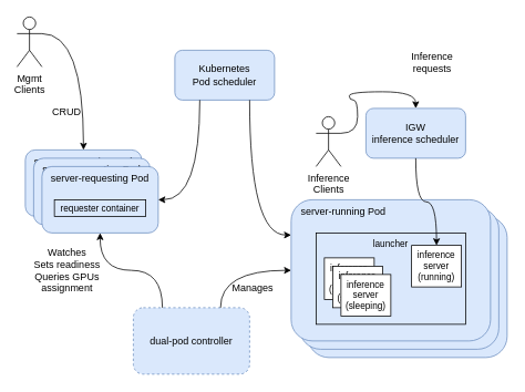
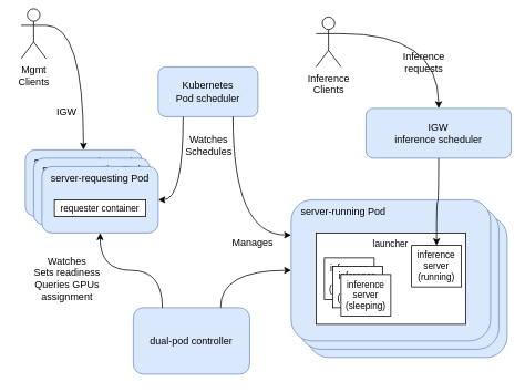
- <mxCell id="16" value="Mgmt&lt;div&gt;&lt;div&gt;Clients&lt;/div&gt;&lt;/div&gt;" style="shape=umlActor;verticalLabelPosition=bottom;verticalAlign=top;html=1;outlineConnect=0;" parent="1" vertex="1"><mxGeometry x="20" y="20" width="30" height="60" as="geometry" /></mxCell>
+ <mxCell id="16" value="Mgmt&lt;div&gt;&lt;div&gt;Clients&lt;/div&gt;&lt;/div&gt;" style="shape=umlActor;verticalLabelPosition=bottom;verticalAlign=top;html=1;outlineConnect=0;" parent="1" vertex="1"><mxGeometry x="25" y="10" width="30" height="60" as="geometry" /></mxCell>
- <mxCell id="24" value="Inference requests" style="text;html=1;align=center;verticalAlign=middle;whiteSpace=wrap;rounded=0;" parent="1" vertex="1"><mxGeometry x="490" y="60" width="60" height="30" as="geometry" /></mxCell>
+ <mxCell id="24" value="Inference requests" style="text;html=1;align=center;verticalAlign=middle;whiteSpace=wrap;rounded=0;" parent="1" vertex="1"><mxGeometry x="480" y="60" width="60" height="30" as="geometry" /></mxCell>
- <mxCell id="25" value="Kubernetes&lt;div&gt;Pod scheduler&lt;/div&gt;" style="rounded=1;whiteSpace=wrap;html=1;fontSize=12;verticalAlign=middle;fillColor=#dae8fc;strokeColor=#6c8ebf;" vertex="1" parent="1"><mxGeometry x="210" y="60" width="120" height="60" as="geometry" /></mxCell>
+ <mxCell id="25" value="Kubernetes&lt;div&gt;Pod scheduler&lt;/div&gt;" style="rounded=1;whiteSpace=wrap;html=1;fontSize=12;verticalAlign=middle;fillColor=#dae8fc;strokeColor=#6c8ebf;" vertex="1" parent="1"><mxGeometry x="190" y="80" width="120" height="60" as="geometry" /></mxCell>
- <mxCell id="17" value="CRUD" style="text;html=1;align=center;verticalAlign=middle;whiteSpace=wrap;rounded=0;" parent="1" vertex="1"><mxGeometry x="50" y="120" width="60" height="30" as="geometry" /></mxCell>
+ <mxCell id="17" value="IGW" style="text;html=1;align=center;verticalAlign=middle;whiteSpace=wrap;rounded=0;" parent="1" vertex="1"><mxGeometry x="50" y="120" width="60" height="30" as="geometry" /></mxCell>
- <mxCell id="29" value="IGW&lt;div&gt;inference scheduler&lt;/div&gt;" style="rounded=1;whiteSpace=wrap;html=1;fontSize=12;verticalAlign=middle;fillColor=#dae8fc;strokeColor=#6c8ebf;" vertex="1" parent="1"><mxGeometry x="440" y="130" width="120" height="60" as="geometry" /></mxCell>
+ <mxCell id="29" value="IGW&lt;div&gt;inference scheduler&lt;/div&gt;" style="rounded=1;whiteSpace=wrap;html=1;fontSize=12;verticalAlign=middle;fillColor=#dae8fc;strokeColor=#6c8ebf;" vertex="1" parent="1"><mxGeometry x="440" y="130" width="175" height="60" as="geometry" /></mxCell>
- <mxCell id="22" value="Inference&lt;br&gt;&lt;div&gt;&lt;div&gt;Clients&lt;/div&gt;&lt;/div&gt;" style="shape=umlActor;verticalLabelPosition=bottom;verticalAlign=top;html=1;outlineConnect=0;" parent="1" vertex="1"><mxGeometry x="380" y="140" width="30" height="60" as="geometry" /></mxCell>
+ <mxCell id="22" value="Inference&lt;br&gt;&lt;div&gt;&lt;div&gt;Clients&lt;/div&gt;&lt;/div&gt;" style="shape=umlActor;verticalLabelPosition=bottom;verticalAlign=top;html=1;outlineConnect=0;" parent="1" vertex="1"><mxGeometry x="380" y="20" width="30" height="60" as="geometry" /></mxCell>
+ <mxCell id="28" value="Watches&lt;div&gt;Schedules&lt;/div&gt;" style="text;html=1;align=center;verticalAlign=middle;whiteSpace=wrap;rounded=0;" vertex="1" parent="1"><mxGeometry x="221" y="160" width="60" height="30" as="geometry" /></mxCell>
- <mxCell id="7" value="requester container" style="rounded=0;whiteSpace=wrap;html=1;fontSize=11;fillColor=#dae8fc;" parent="1" vertex="1"><mxGeometry x="65" y="240" width="110" height="20" as="geometry" /></mxCell>
+ <mxCell id="7" value="requester container" style="rounded=0;whiteSpace=wrap;html=1;fontSize=11;" parent="1" vertex="1"><mxGeometry x="65" y="240" width="110" height="20" as="geometry" /></mxCell>
- <mxCell id="10" value="launcher" style="rounded=0;whiteSpace=wrap;html=1;fontSize=11;verticalAlign=top;fillColor=#dae8fc;" parent="1" vertex="1"><mxGeometry x="380" y="280" width="180" height="110" as="geometry" /></mxCell>
+ <mxCell id="10" value="launcher" style="rounded=0;whiteSpace=wrap;html=1;fontSize=11;verticalAlign=top;" parent="1" vertex="1"><mxGeometry x="380" y="280" width="180" height="110" as="geometry" /></mxCell>
- <mxCell id="19" value="Watches&lt;div&gt;Sets readiness&lt;/div&gt;&lt;div&gt;Queries GPUs assignment&lt;/div&gt;" style="text;html=1;align=center;verticalAlign=middle;whiteSpace=wrap;rounded=0;" parent="1" vertex="1"><mxGeometry x="32.5" y="290" width="95" height="70" as="geometry" /></mxCell>
+ <mxCell id="19" value="Watches&lt;div&gt;Sets readiness&lt;/div&gt;&lt;div&gt;Queries GPUs assignment&lt;/div&gt;" style="text;html=1;align=center;verticalAlign=middle;whiteSpace=wrap;rounded=0;" parent="1" vertex="1"><mxGeometry x="32.5" y="300" width="95" height="70" as="geometry" /></mxCell>
- <mxCell id="21" value="Manages" style="text;html=1;align=center;verticalAlign=middle;whiteSpace=wrap;rounded=0;" parent="1" vertex="1"><mxGeometry x="274" y="332" width="60" height="30" as="geometry" /></mxCell>
+ <mxCell id="21" value="Manages" style="text;html=1;align=center;verticalAlign=middle;whiteSpace=wrap;rounded=0;" parent="1" vertex="1"><mxGeometry x="274" y="277" width="60" height="30" as="geometry" /></mxCell>
- <mxCell id="8" value="dual-pod controller" style="rounded=1;whiteSpace=wrap;html=1;fontSize=12;verticalAlign=middle;fillColor=#dae8fc;strokeColor=#6c8ebf;dashed=1;" parent="1" vertex="1"><mxGeometry x="160" y="370" width="140" height="80" as="geometry" /></mxCell>
+ <mxCell id="8" value="dual-pod controller" style="rounded=1;whiteSpace=wrap;html=1;fontSize=12;verticalAlign=middle;fillColor=#dae8fc;strokeColor=#6c8ebf;" parent="1" vertex="1"><mxGeometry x="160" y="370" width="140" height="80" as="geometry" /></mxCell>
